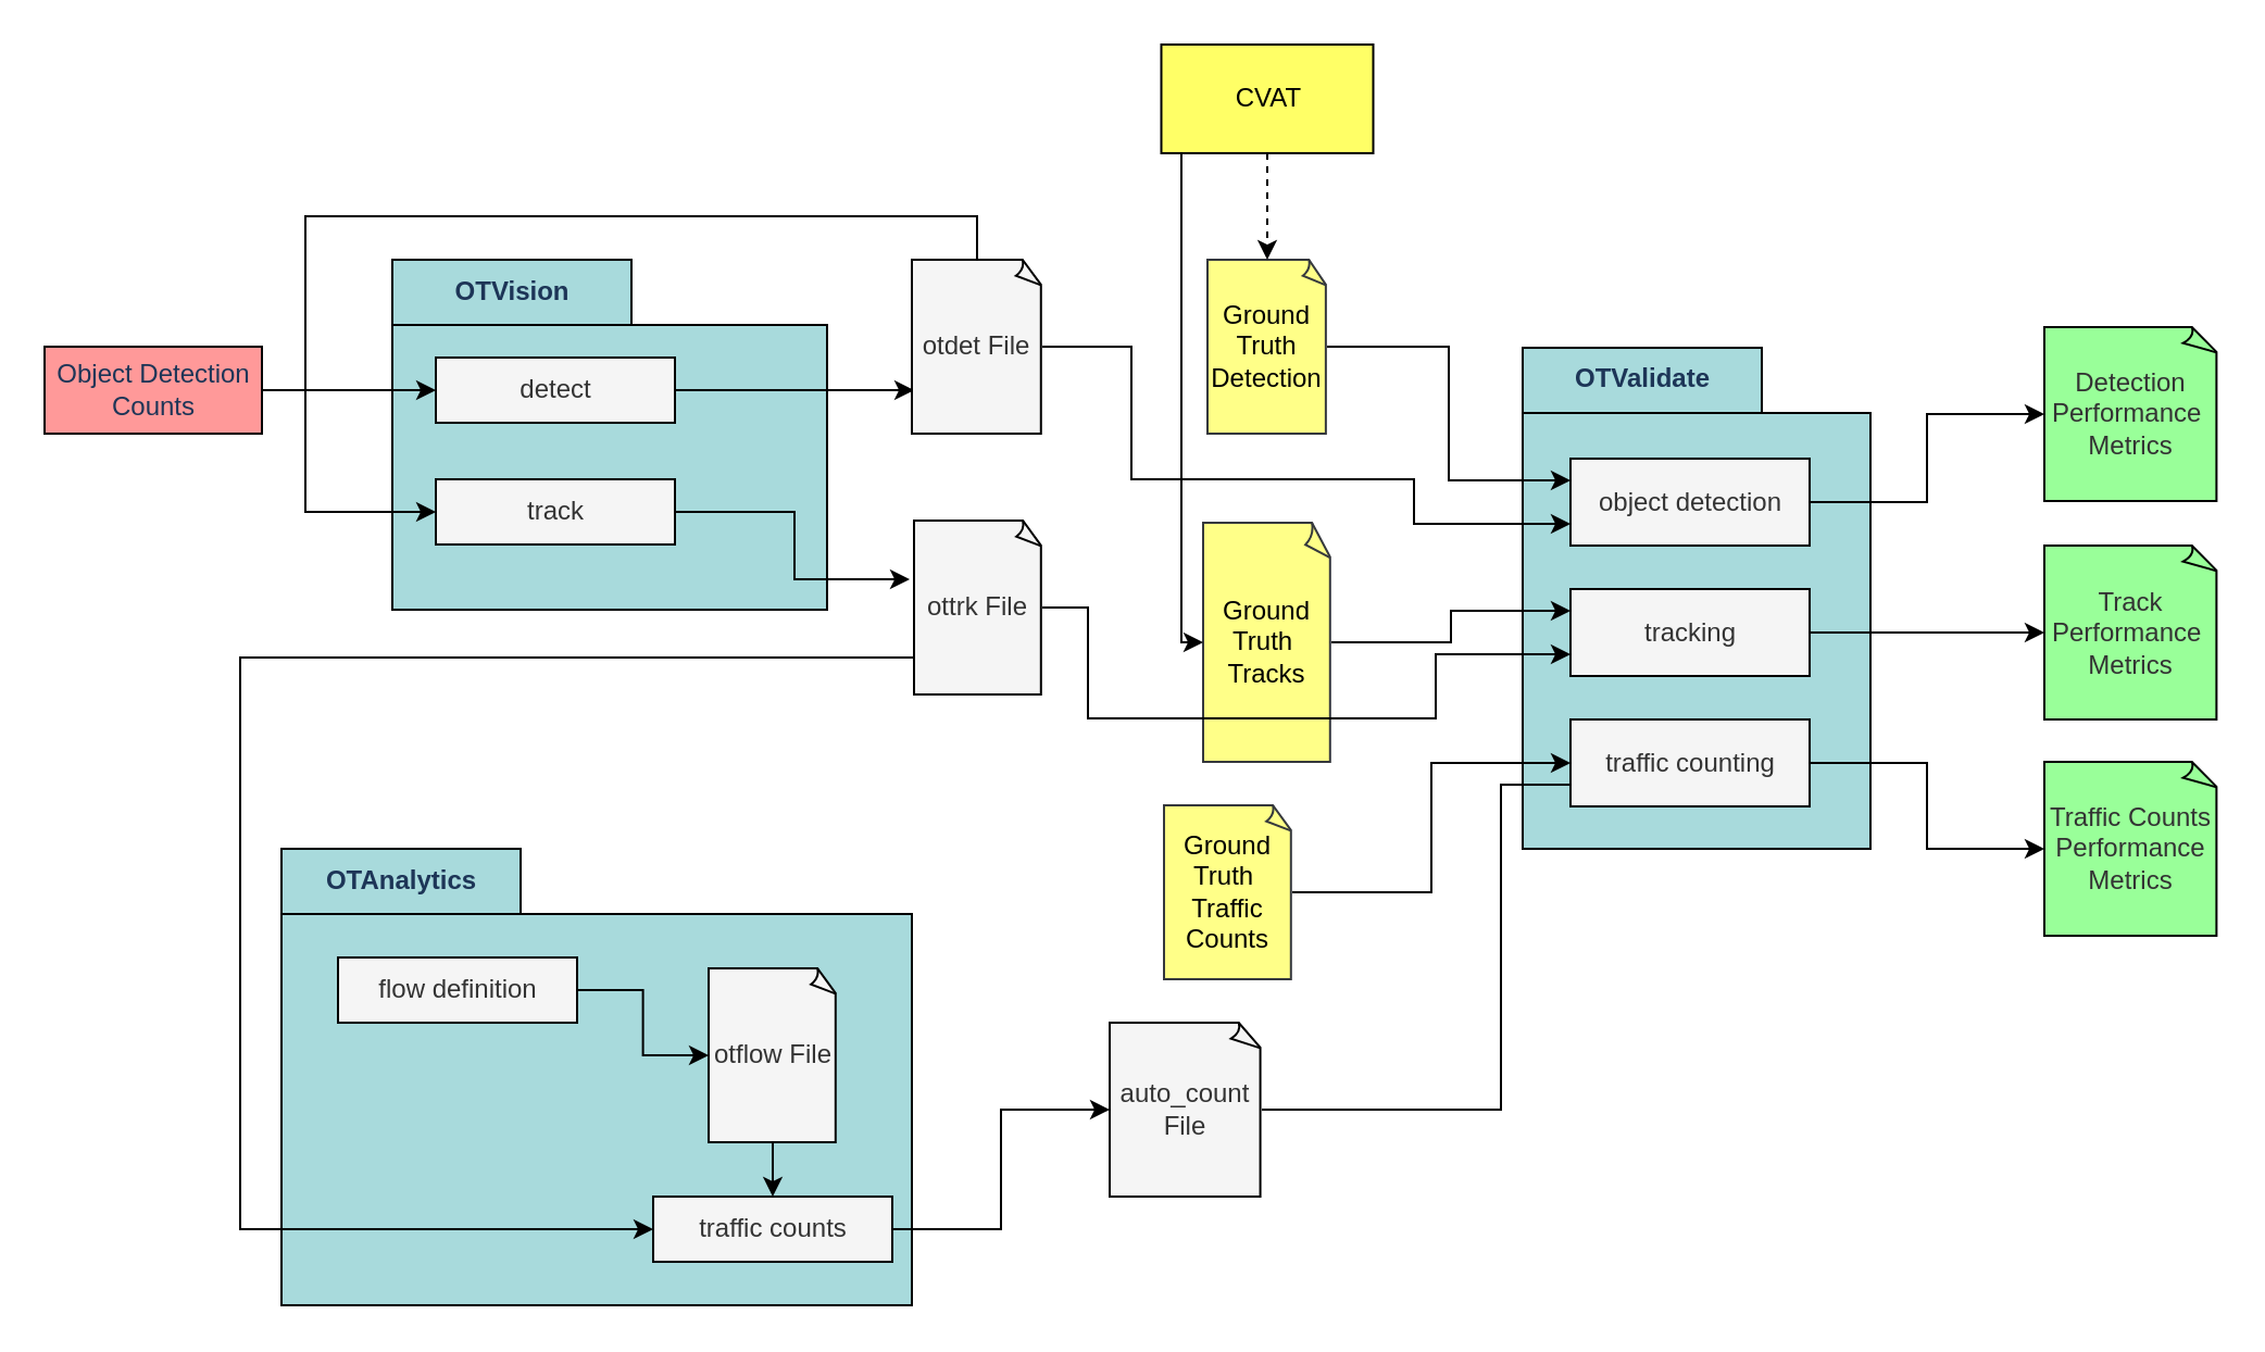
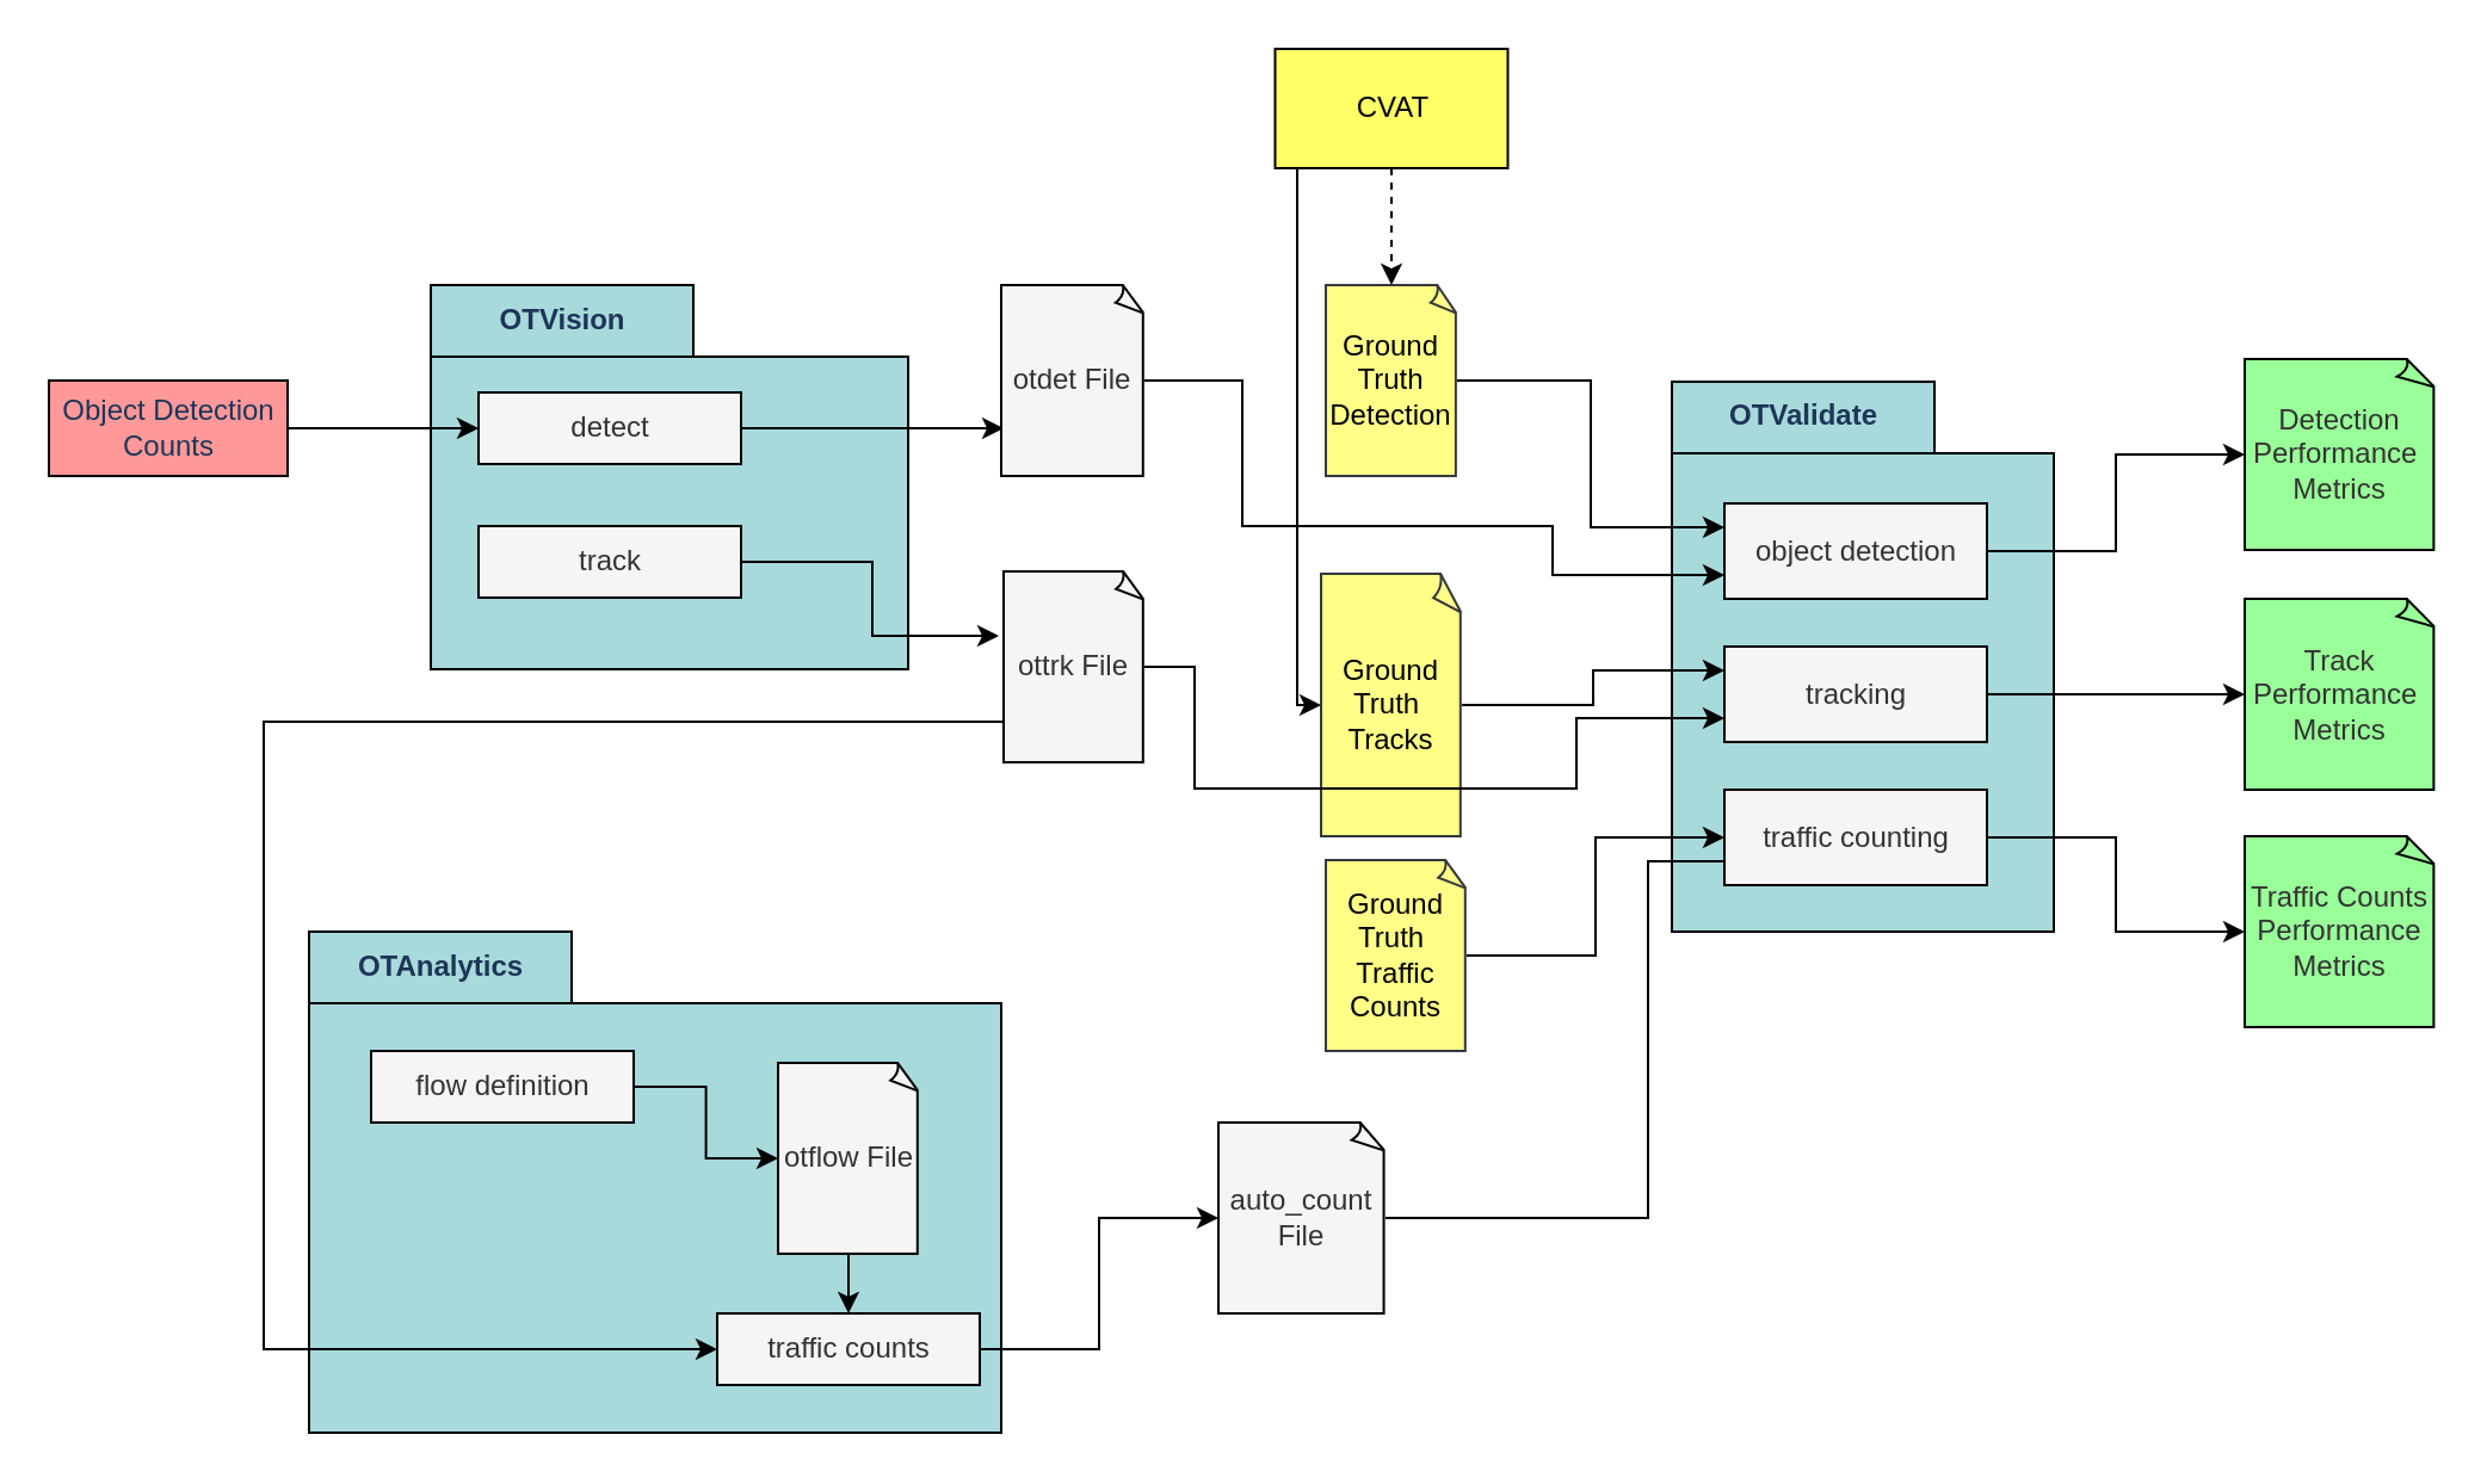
- <mxCell id="8" style="edgeStyle=orthogonalEdgeStyle;rounded=0;orthogonalLoop=1;jettySize=auto;html=1;exitX=0.5;exitY=0;exitDx=0;exitDy=0;exitPerimeter=0;entryX=0;entryY=0.5;entryDx=0;entryDy=0;strokeColor=#000000;" parent="1" source="9" target="4" edge="1"><mxGeometry relative="1" as="geometry"><Array as="points"><mxPoint x="449" y="99" /><mxPoint x="140" y="99" /><mxPoint x="140" y="235" /></Array></mxGeometry></mxCell>
- <mxCell id="25" value="Ground Truth&amp;nbsp;&lt;br&gt;Traffic Counts" style="whiteSpace=wrap;html=1;shape=mxgraph.basic.document;fillColor=#ffff88;strokeColor=#36393d;fontColor=#000000;" parent="1" vertex="1"><mxGeometry x="535" y="370" width="59" height="80" as="geometry" /></mxCell>
+ <mxCell id="25" value="Ground Truth&amp;nbsp;&lt;br&gt;Traffic Counts" style="whiteSpace=wrap;html=1;shape=mxgraph.basic.document;fillColor=#ffff88;strokeColor=#36393d;fontColor=#000000;" parent="1" vertex="1"><mxGeometry x="555" y="360" width="59" height="80" as="geometry" /></mxCell>
